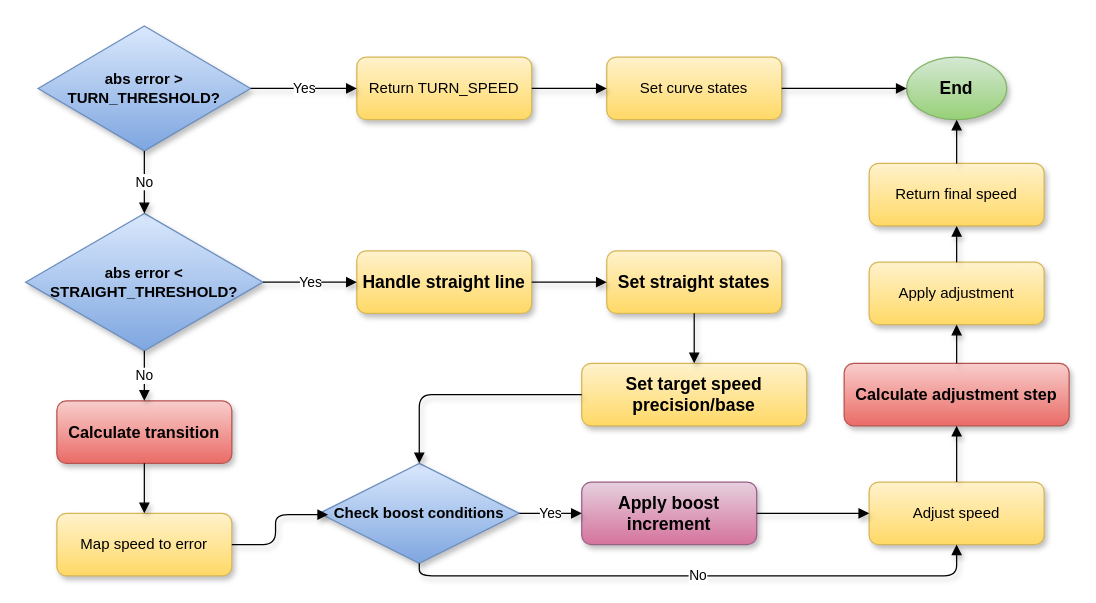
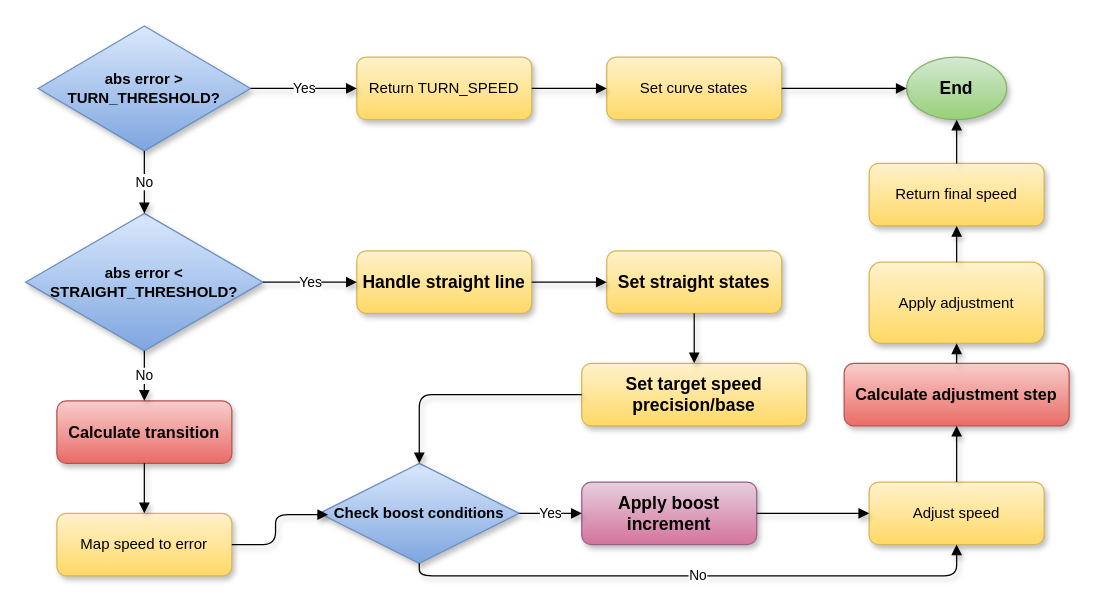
- <mxCell id="16" value="Apply adjustment" style="rounded=1;whiteSpace=wrap;html=1;align=center;fillColor=#fff2cc;gradientColor=#ffd966;strokeColor=#d6b656;shadow=1;" parent="1" vertex="1"><mxGeometry x="695" y="209" width="140" height="50" as="geometry" /></mxCell>
+ <mxCell id="16" value="Apply adjustment" style="rounded=1;whiteSpace=wrap;html=1;align=center;fillColor=#fff2cc;gradientColor=#ffd966;strokeColor=#d6b656;shadow=1;" parent="1" vertex="1"><mxGeometry x="695" y="209" width="140" height="65" as="geometry" /></mxCell>
